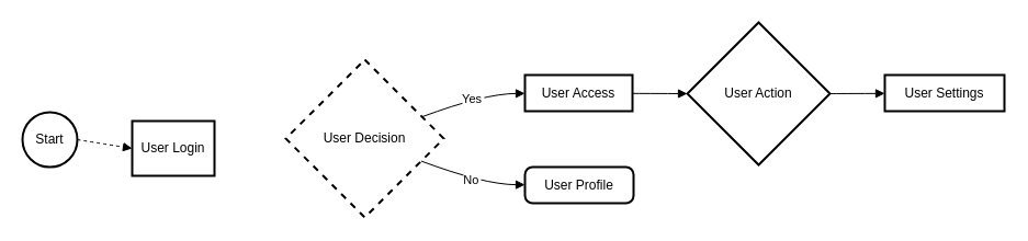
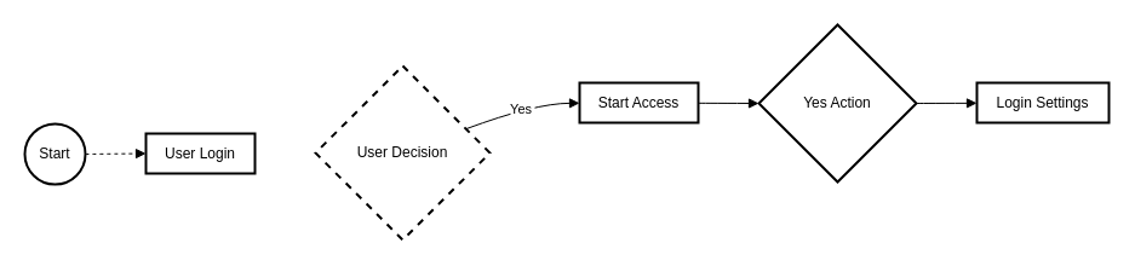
- <mxCell id="5" value="User Access" style="whiteSpace=wrap;strokeWidth=2;" vertex="1" parent="1"><mxGeometry x="478" y="68" width="98" height="33" as="geometry" /></mxCell>
+ <mxCell id="5" value="Start Access" style="whiteSpace=wrap;strokeWidth=2;" vertex="1" parent="1"><mxGeometry x="478" y="68" width="98" height="33" as="geometry" /></mxCell>
- <mxCell id="7" value="User Action" style="rhombus;strokeWidth=2;whiteSpace=wrap;" vertex="1" parent="1"><mxGeometry x="626" width="130" height="130" as="geometry" y="20" /></mxCell>
+ <mxCell id="7" value="Yes Action" style="rhombus;strokeWidth=2;whiteSpace=wrap;" vertex="1" parent="1"><mxGeometry x="626" width="130" height="130" as="geometry" y="20" /></mxCell>
- <mxCell id="8" value="User Settings" style="whiteSpace=wrap;strokeWidth=2;" vertex="1" parent="1"><mxGeometry x="806" y="68" width="109" height="33" as="geometry" /></mxCell>
+ <mxCell id="8" value="Login Settings" style="whiteSpace=wrap;strokeWidth=2;" vertex="1" parent="1"><mxGeometry x="806" y="68" width="109" height="33" as="geometry" /></mxCell>
- <mxCell id="3" value="User Login" style="whiteSpace=wrap;strokeWidth=2;" vertex="1" parent="1"><mxGeometry x="120" y="110" width="75" height="50" as="geometry" /></mxCell>
+ <mxCell id="3" value="User Login" style="whiteSpace=wrap;strokeWidth=2;" vertex="1" parent="1"><mxGeometry x="120" y="110" width="90" height="33" as="geometry" /></mxCell>
- <mxCell id="11" value="No" style="curved=1;startArrow=none;endArrow=block;exitX=1;exitY=0.7;entryX=0;entryY=0.49;" edge="1" parent="1" source="4" target="6"><mxGeometry relative="1" as="geometry"><Array as="points"><mxPoint x="441" y="168" /></Array></mxGeometry></mxCell>
- <mxCell id="6" value="User Profile" style="rounded=1;absoluteArcSize=1;arcSize=14;whiteSpace=wrap;strokeWidth=2;" vertex="1" parent="1"><mxGeometry x="478" y="152" width="99" height="33" as="geometry" /></mxCell>
